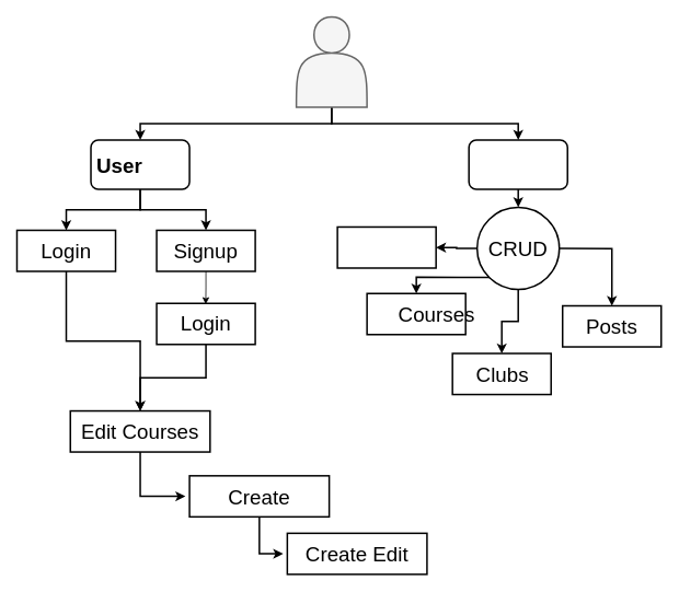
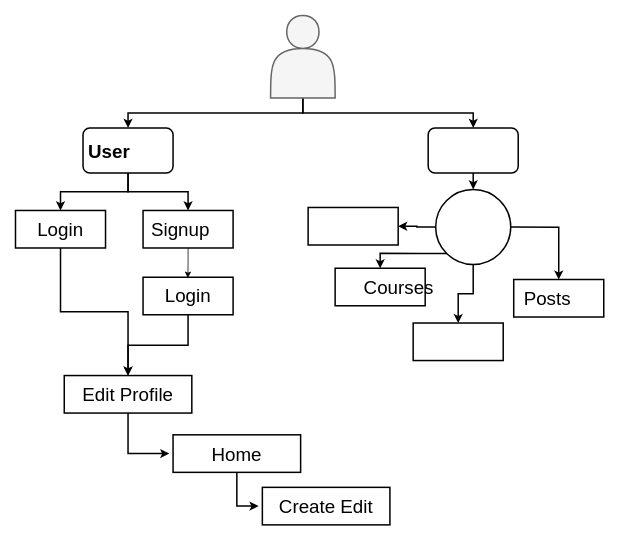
- <mxCell id="35" value="CRUD" style="text;strokeColor=none;align=center;fillColor=none;html=1;verticalAlign=middle;whiteSpace=wrap;rounded=0;fontSize=25;strokeWidth=2;" vertex="1" parent="1"><mxGeometry x="600" y="287" width="60" height="30" as="geometry" /></mxCell>
- <mxCell id="18" value="Signup" style="text;strokeColor=none;align=center;fillColor=none;html=1;verticalAlign=middle;whiteSpace=wrap;rounded=0;fontSize=25;strokeWidth=2;" vertex="1" parent="1"><mxGeometry x="220" y="290" width="60" height="30" as="geometry" /></mxCell>
+ <mxCell id="18" value="Signup" style="text;strokeColor=none;align=center;fillColor=none;html=1;verticalAlign=middle;whiteSpace=wrap;rounded=0;fontSize=25;strokeWidth=2;" vertex="1" parent="1"><mxGeometry x="210" y="290" width="60" height="30" as="geometry" /></mxCell>
- <mxCell id="40" value="Posts" style="text;strokeColor=none;align=center;fillColor=none;html=1;verticalAlign=middle;whiteSpace=wrap;rounded=0;fontSize=25;strokeWidth=2;" vertex="1" parent="1"><mxGeometry x="714" y="382" width="60" height="30" as="geometry" /></mxCell>
+ <mxCell id="40" value="Posts" style="text;strokeColor=none;align=center;fillColor=none;html=1;verticalAlign=middle;whiteSpace=wrap;rounded=0;fontSize=25;strokeWidth=2;" vertex="1" parent="1"><mxGeometry x="699" y="382" width="60" height="30" as="geometry" /></mxCell>
- <mxCell id="39" value="Clubs" style="text;strokeColor=none;align=center;fillColor=none;html=1;verticalAlign=middle;whiteSpace=wrap;rounded=0;fontSize=25;strokeWidth=2;" vertex="1" parent="1"><mxGeometry x="581" y="440" width="60" height="30" as="geometry" /></mxCell>
- <mxCell id="24" value="Edit Courses" style="text;strokeColor=none;align=center;fillColor=none;html=1;verticalAlign=middle;whiteSpace=wrap;rounded=0;fontSize=25;strokeWidth=2;" vertex="1" parent="1"><mxGeometry x="80" y="510" width="180" height="30" as="geometry" /></mxCell>
+ <mxCell id="24" value="Edit Profile" style="text;strokeColor=none;align=center;fillColor=none;html=1;verticalAlign=middle;whiteSpace=wrap;rounded=0;fontSize=25;strokeWidth=2;" vertex="1" parent="1"><mxGeometry x="80" y="510" width="180" height="30" as="geometry" /></mxCell>
- <mxCell id="27" value="Create" style="text;strokeColor=none;align=center;fillColor=none;html=1;verticalAlign=middle;whiteSpace=wrap;rounded=0;fontSize=25;strokeWidth=2;" vertex="1" parent="1"><mxGeometry x="225" y="589" width="180" height="30" as="geometry" /></mxCell>
+ <mxCell id="27" value="Home" style="text;strokeColor=none;align=center;fillColor=none;html=1;verticalAlign=middle;whiteSpace=wrap;rounded=0;fontSize=25;strokeWidth=2;" vertex="1" parent="1"><mxGeometry x="225" y="589" width="180" height="30" as="geometry" /></mxCell>
